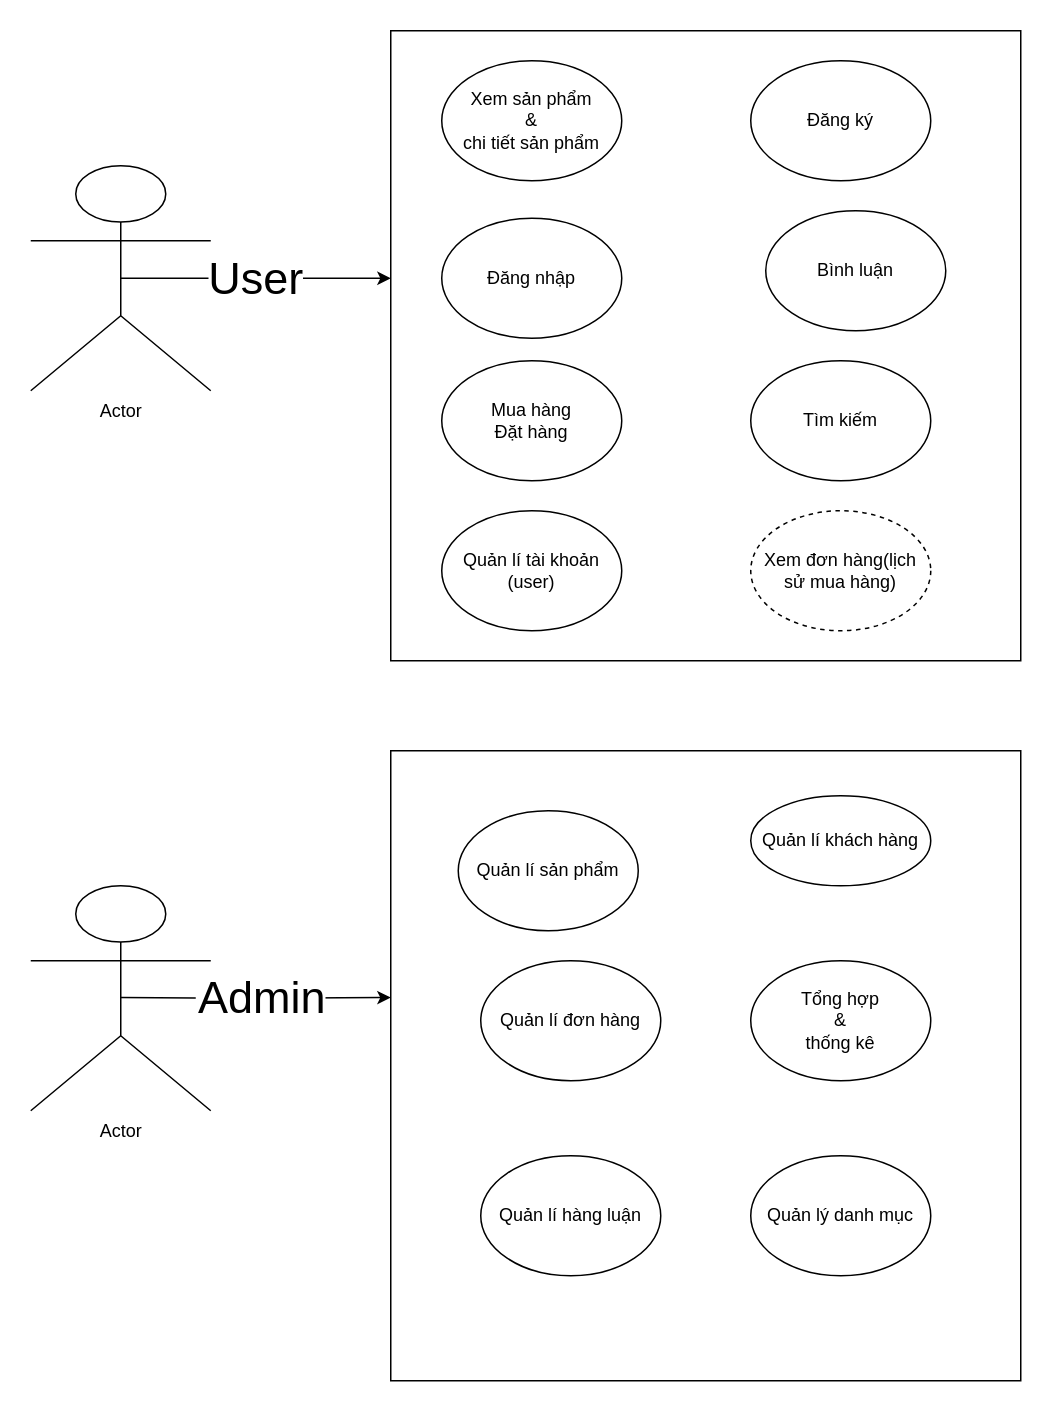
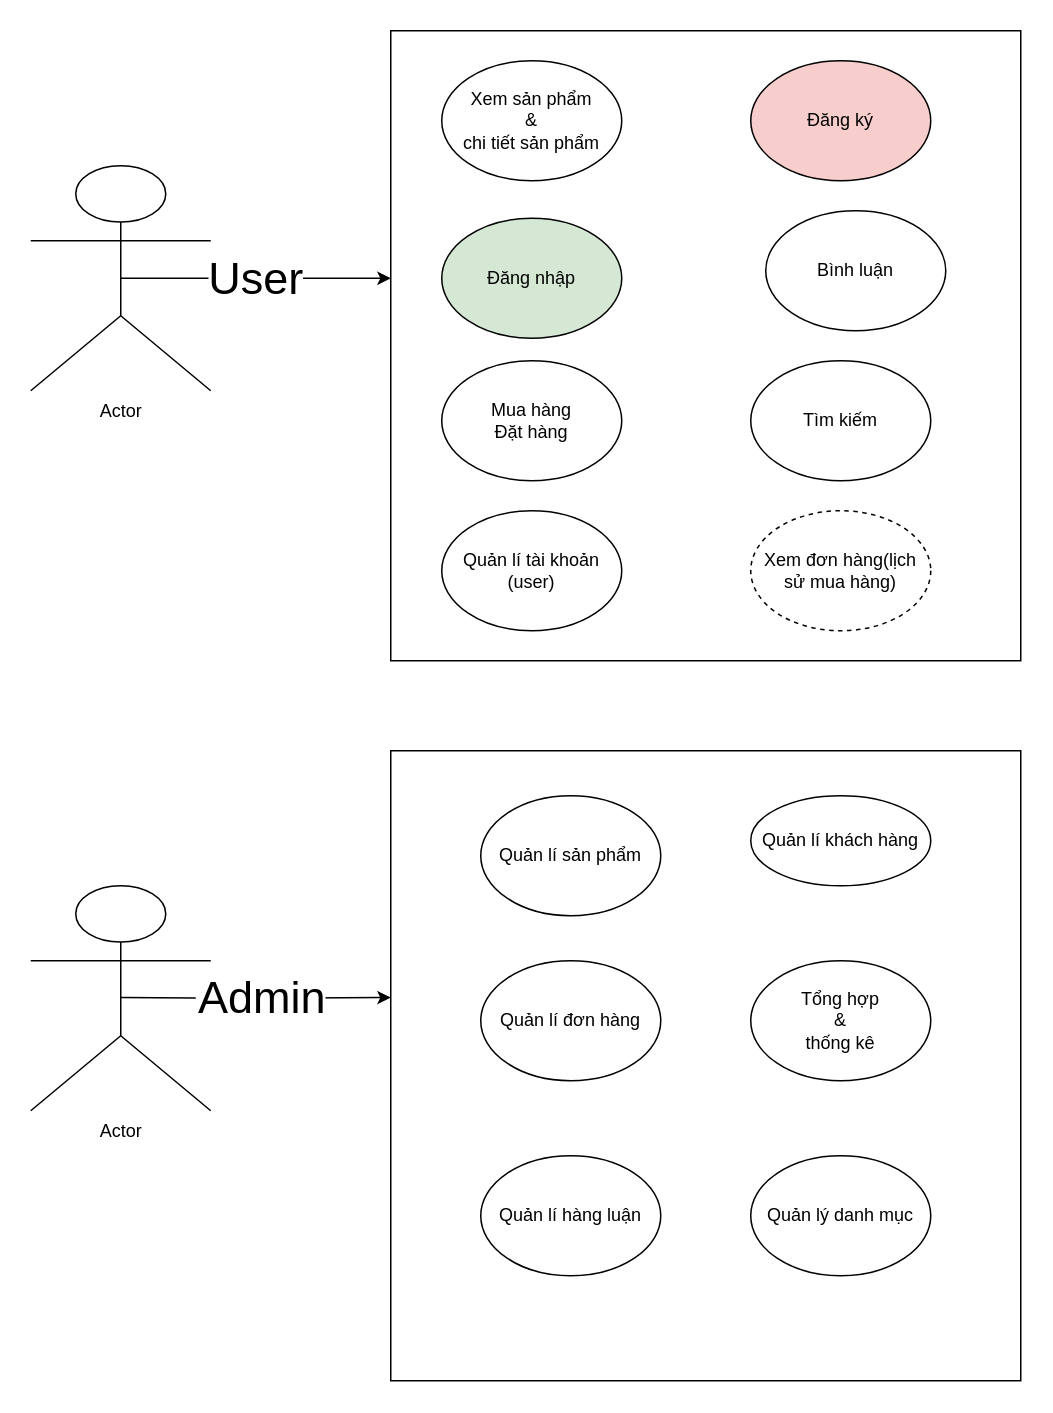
- <mxCell id="12" value="Đăng ký" style="ellipse;whiteSpace=wrap;html=1;" vertex="1" parent="1"><mxGeometry x="500" y="40" width="120" height="80" as="geometry" /></mxCell>
+ <mxCell id="12" value="Đăng ký" style="ellipse;whiteSpace=wrap;html=1;fillColor=#f8cecc;" vertex="1" parent="1"><mxGeometry x="500" y="40" width="120" height="80" as="geometry" /></mxCell>
- <mxCell id="9" value="Đăng nhập" style="ellipse;whiteSpace=wrap;html=1;" vertex="1" parent="1"><mxGeometry x="294" y="145" width="120" height="80" as="geometry" /></mxCell>
+ <mxCell id="9" value="Đăng nhập" style="ellipse;whiteSpace=wrap;html=1;fillColor=#d5e8d4;" vertex="1" parent="1"><mxGeometry x="294" y="145" width="120" height="80" as="geometry" /></mxCell>
- <mxCell id="16" value="Quản lí sản phẩm" style="ellipse;whiteSpace=wrap;html=1;" vertex="1" parent="1"><mxGeometry x="305" y="540" width="120" height="80" as="geometry" /></mxCell>
+ <mxCell id="16" value="Quản lí sản phẩm" style="ellipse;whiteSpace=wrap;html=1;" vertex="1" parent="1"><mxGeometry x="320" y="530" width="120" height="80" as="geometry" /></mxCell>
